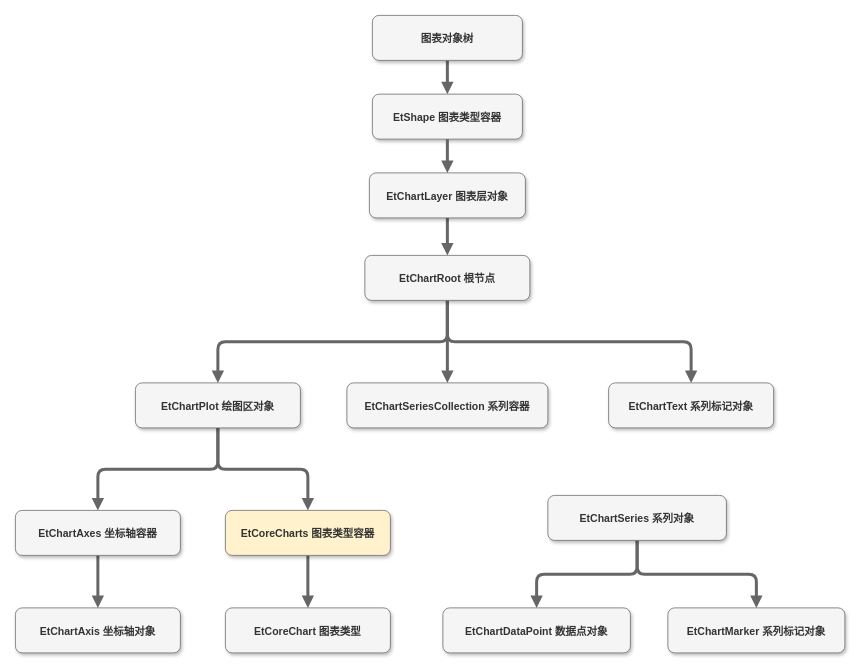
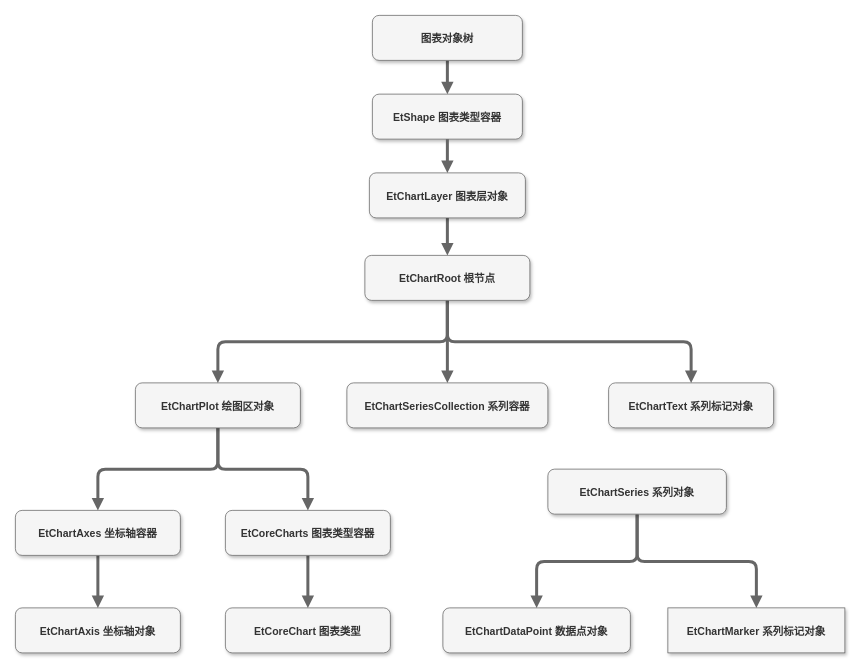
- <mxCell id="15" value="EtChartSeries 系列对象" style="rounded=1;fillColor=#f5f5f5;strokeColor=#666666;shadow=1;fontStyle=1;fontColor=#333333;fontSize=14;" vertex="1" parent="1"><mxGeometry x="730" y="660" width="238" height="60" as="geometry" /></mxCell>
+ <mxCell id="15" value="EtChartSeries 系列对象" style="rounded=1;fillColor=#f5f5f5;strokeColor=#666666;shadow=1;fontStyle=1;fontColor=#333333;fontSize=14;" vertex="1" parent="1"><mxGeometry x="730" y="625" width="238" height="60" as="geometry" /></mxCell>
- <mxCell id="22" value="EtCoreCharts 图表类型容器" style="rounded=1;fillColor=#fff2cc;strokeColor=#666666;shadow=1;fontStyle=1;fontColor=#333333;fontSize=14;" vertex="1" parent="1"><mxGeometry x="300" y="680" width="220" height="60" as="geometry" /></mxCell>
+ <mxCell id="22" value="EtCoreCharts 图表类型容器" style="rounded=1;fillColor=#f5f5f5;strokeColor=#666666;shadow=1;fontStyle=1;fontColor=#333333;fontSize=14;" vertex="1" parent="1"><mxGeometry x="300" y="680" width="220" height="60" as="geometry" /></mxCell>
- <mxCell id="16" value="EtChartMarker 系列标记对象" style="rounded=1;fillColor=#f5f5f5;strokeColor=#666666;shadow=1;fontStyle=1;fontColor=#333333;fontSize=14;" vertex="1" parent="1"><mxGeometry x="890" y="810" width="236" height="60" as="geometry" /></mxCell>
+ <mxCell id="16" value="EtChartMarker 系列标记对象" style="fillColor=#f5f5f5;strokeColor=#666666;shadow=1;fontStyle=1;fontColor=#333333;fontSize=14;rounded=0;" vertex="1" parent="1"><mxGeometry x="890" y="810" width="236" height="60" as="geometry" /></mxCell>
